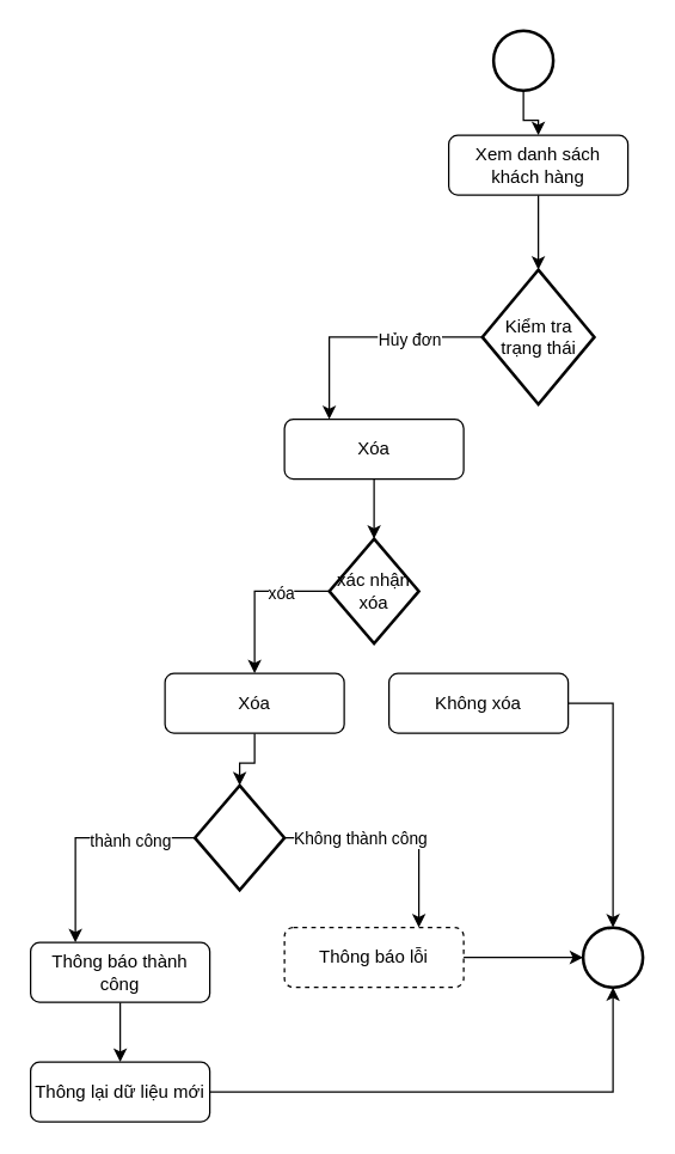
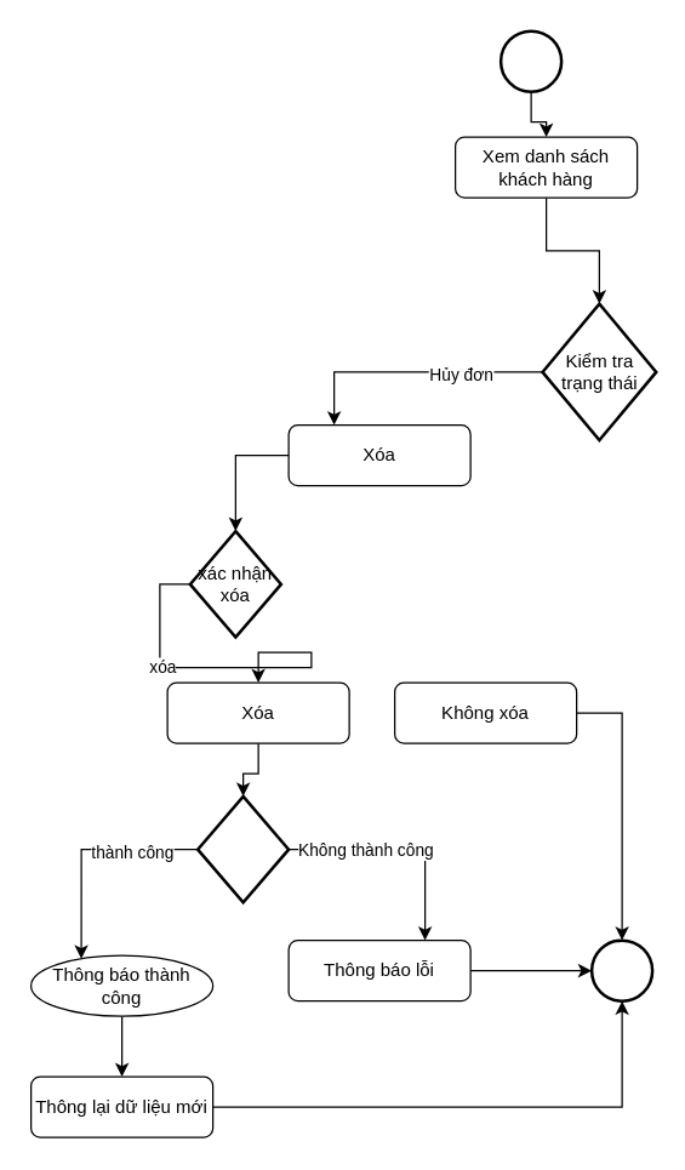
- <mxCell id="9" value="Kiểm tra trạng thái" style="strokeWidth=2;html=1;shape=mxgraph.flowchart.decision;whiteSpace=wrap;" parent="1" vertex="1"><mxGeometry x="322.5" y="180" width="75" height="90" as="geometry" /></mxCell>
+ <mxCell id="9" value="Kiểm tra trạng thái" style="strokeWidth=2;html=1;shape=mxgraph.flowchart.decision;whiteSpace=wrap;" parent="1" vertex="1"><mxGeometry x="357.5" y="200" width="75" height="90" as="geometry" /></mxCell>
- <mxCell id="14" value="xác nhận xóa" style="strokeWidth=2;html=1;shape=mxgraph.flowchart.decision;whiteSpace=wrap;" parent="1" vertex="1"><mxGeometry x="220" y="360" width="60" height="70" as="geometry" /></mxCell>
+ <mxCell id="14" value="xác nhận xóa" style="strokeWidth=2;html=1;shape=mxgraph.flowchart.decision;whiteSpace=wrap;" parent="1" vertex="1"><mxGeometry x="125" y="350" width="60" height="70" as="geometry" /></mxCell>
- <mxCell id="28" value="Thông báo lỗi" style="rounded=1;whiteSpace=wrap;html=1;fontSize=12;glass=0;strokeWidth=1;shadow=0;dashed=1;" parent="1" vertex="1"><mxGeometry x="190" y="620" width="120" height="40" as="geometry" /></mxCell>
+ <mxCell id="28" value="Thông báo lỗi" style="rounded=1;whiteSpace=wrap;html=1;fontSize=12;glass=0;strokeWidth=1;shadow=0;" parent="1" vertex="1"><mxGeometry x="190" y="620" width="120" height="40" as="geometry" /></mxCell>
- <mxCell id="20" value="Thông báo thành công" style="rounded=1;whiteSpace=wrap;html=1;fontSize=12;glass=0;strokeWidth=1;shadow=0;" parent="1" vertex="1"><mxGeometry x="20" y="630" width="120" height="40" as="geometry" /></mxCell>
+ <mxCell id="20" value="Thông báo thành công" style="ellipse;whiteSpace=wrap;html=1;fontSize=12;glass=0;strokeWidth=1;shadow=0;" parent="1" vertex="1"><mxGeometry x="20" y="630" width="120" height="40" as="geometry" /></mxCell>
